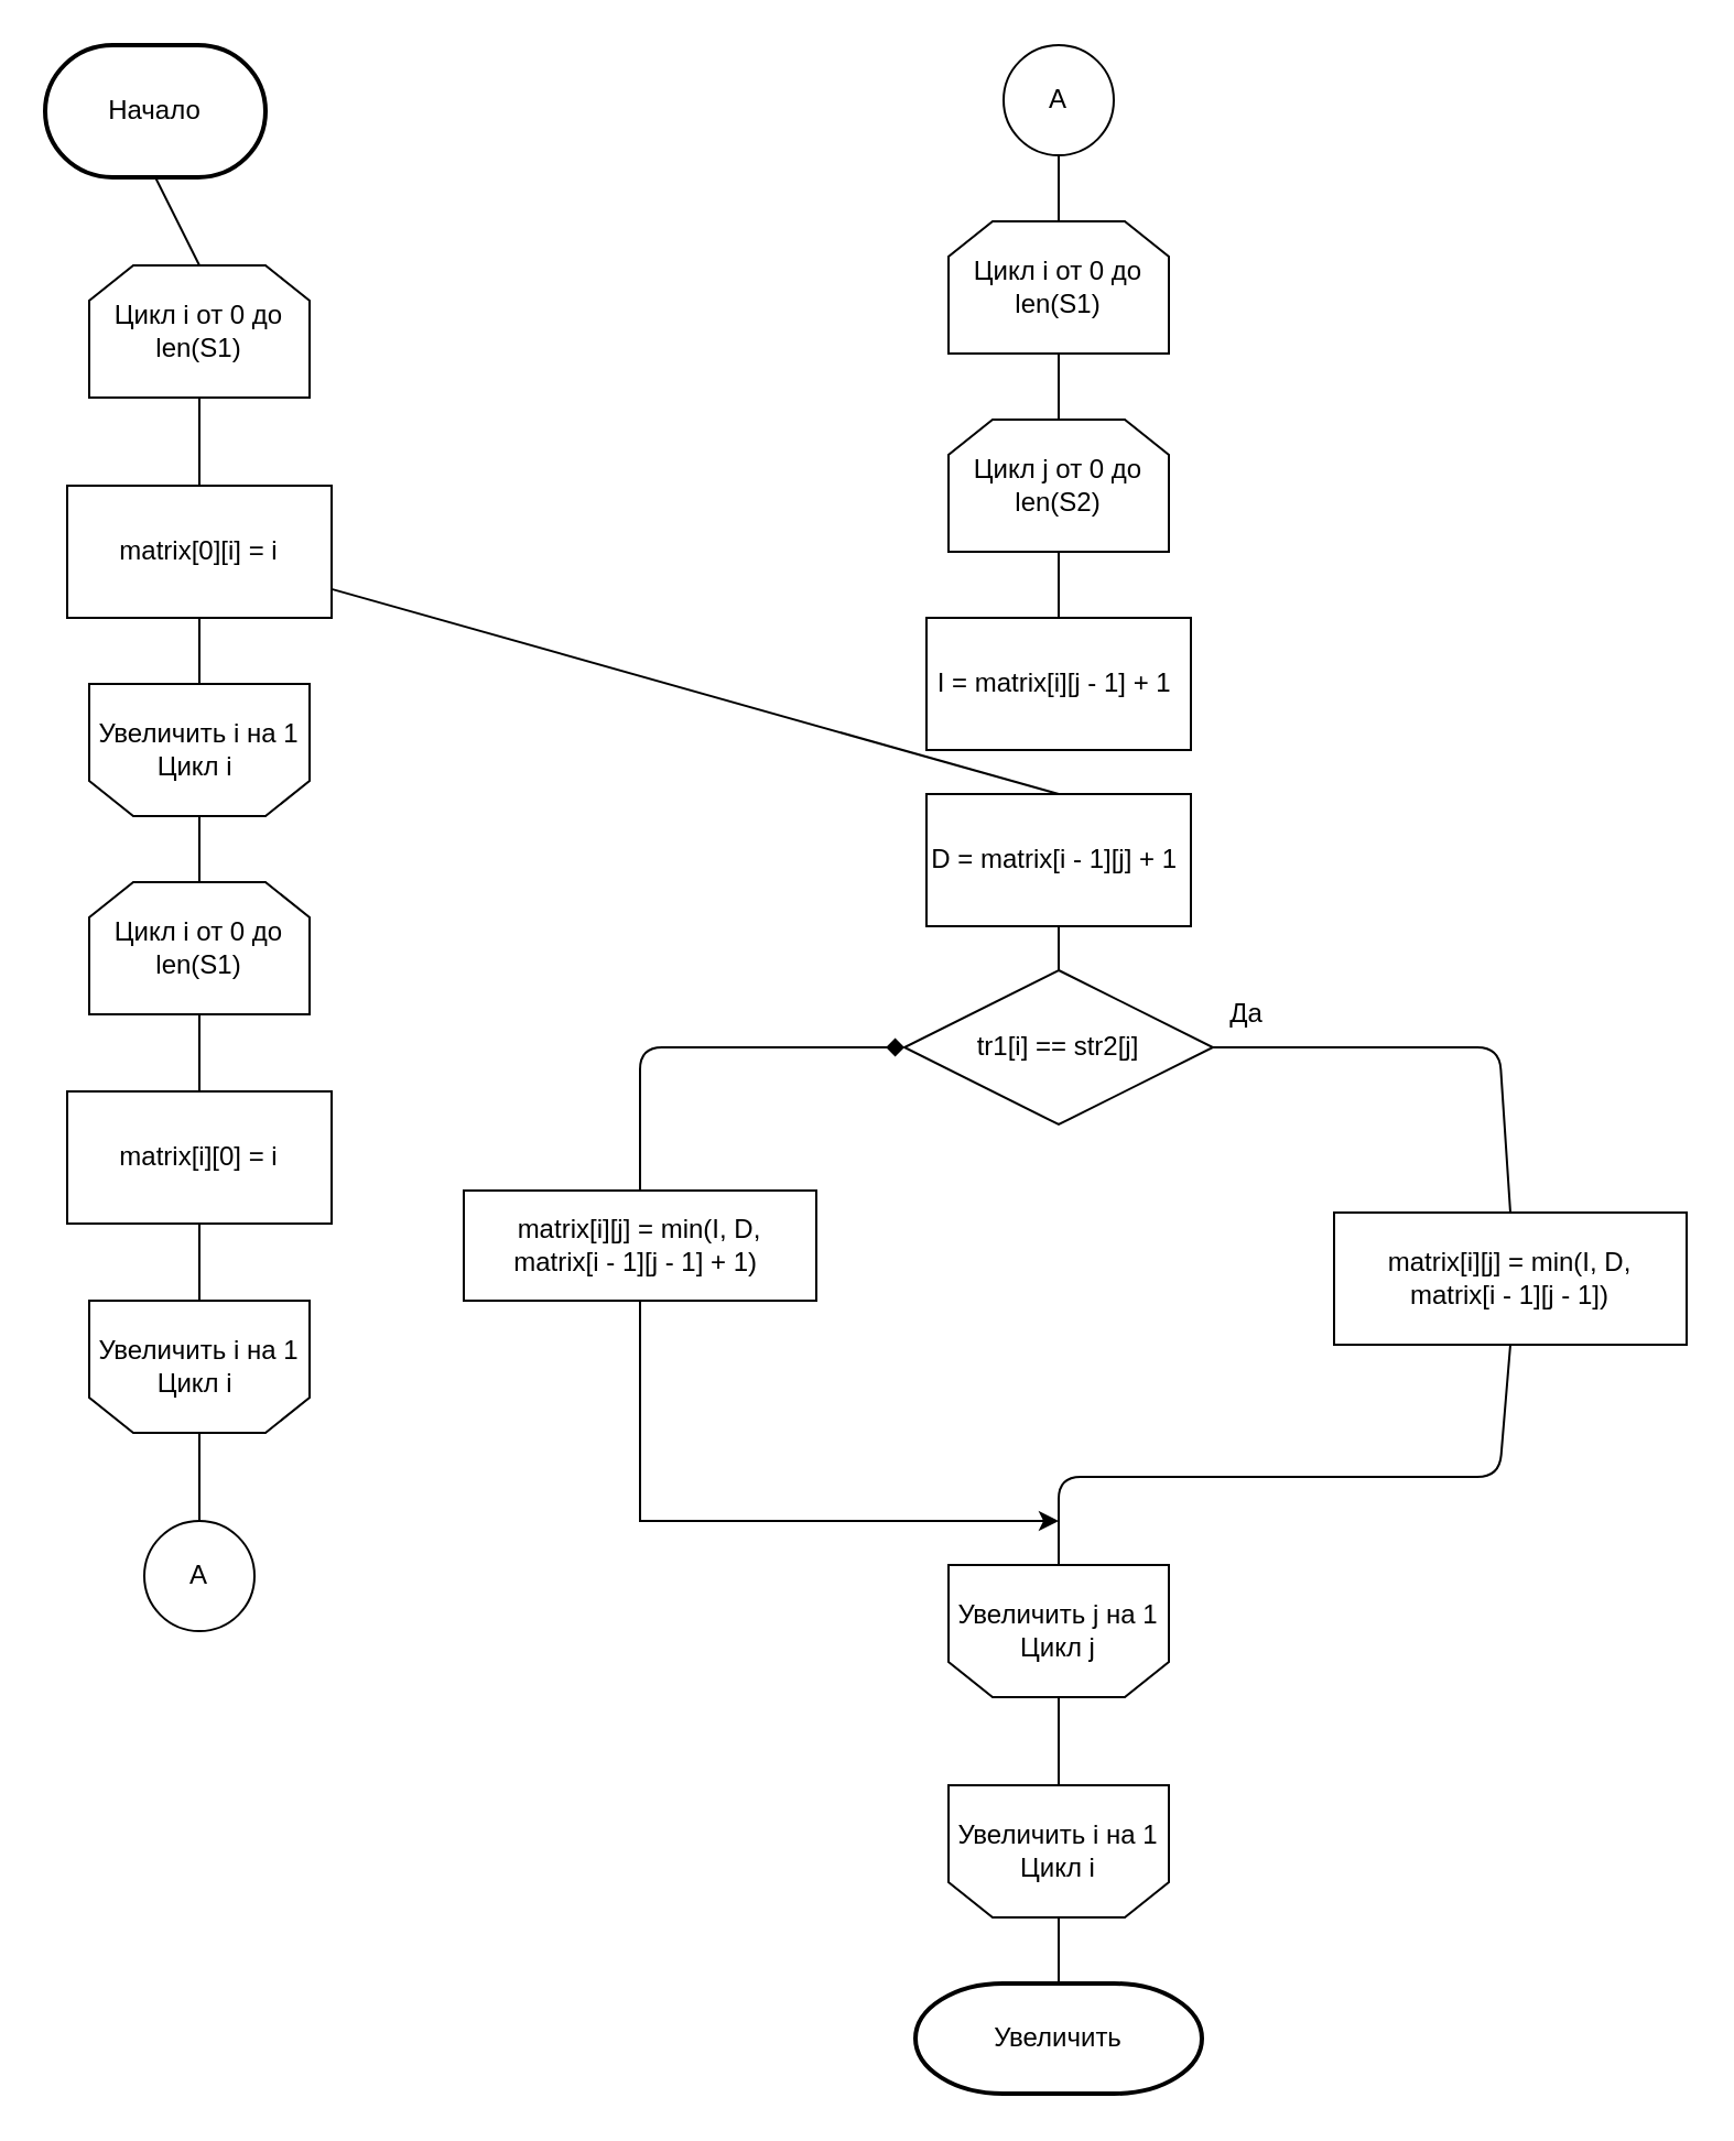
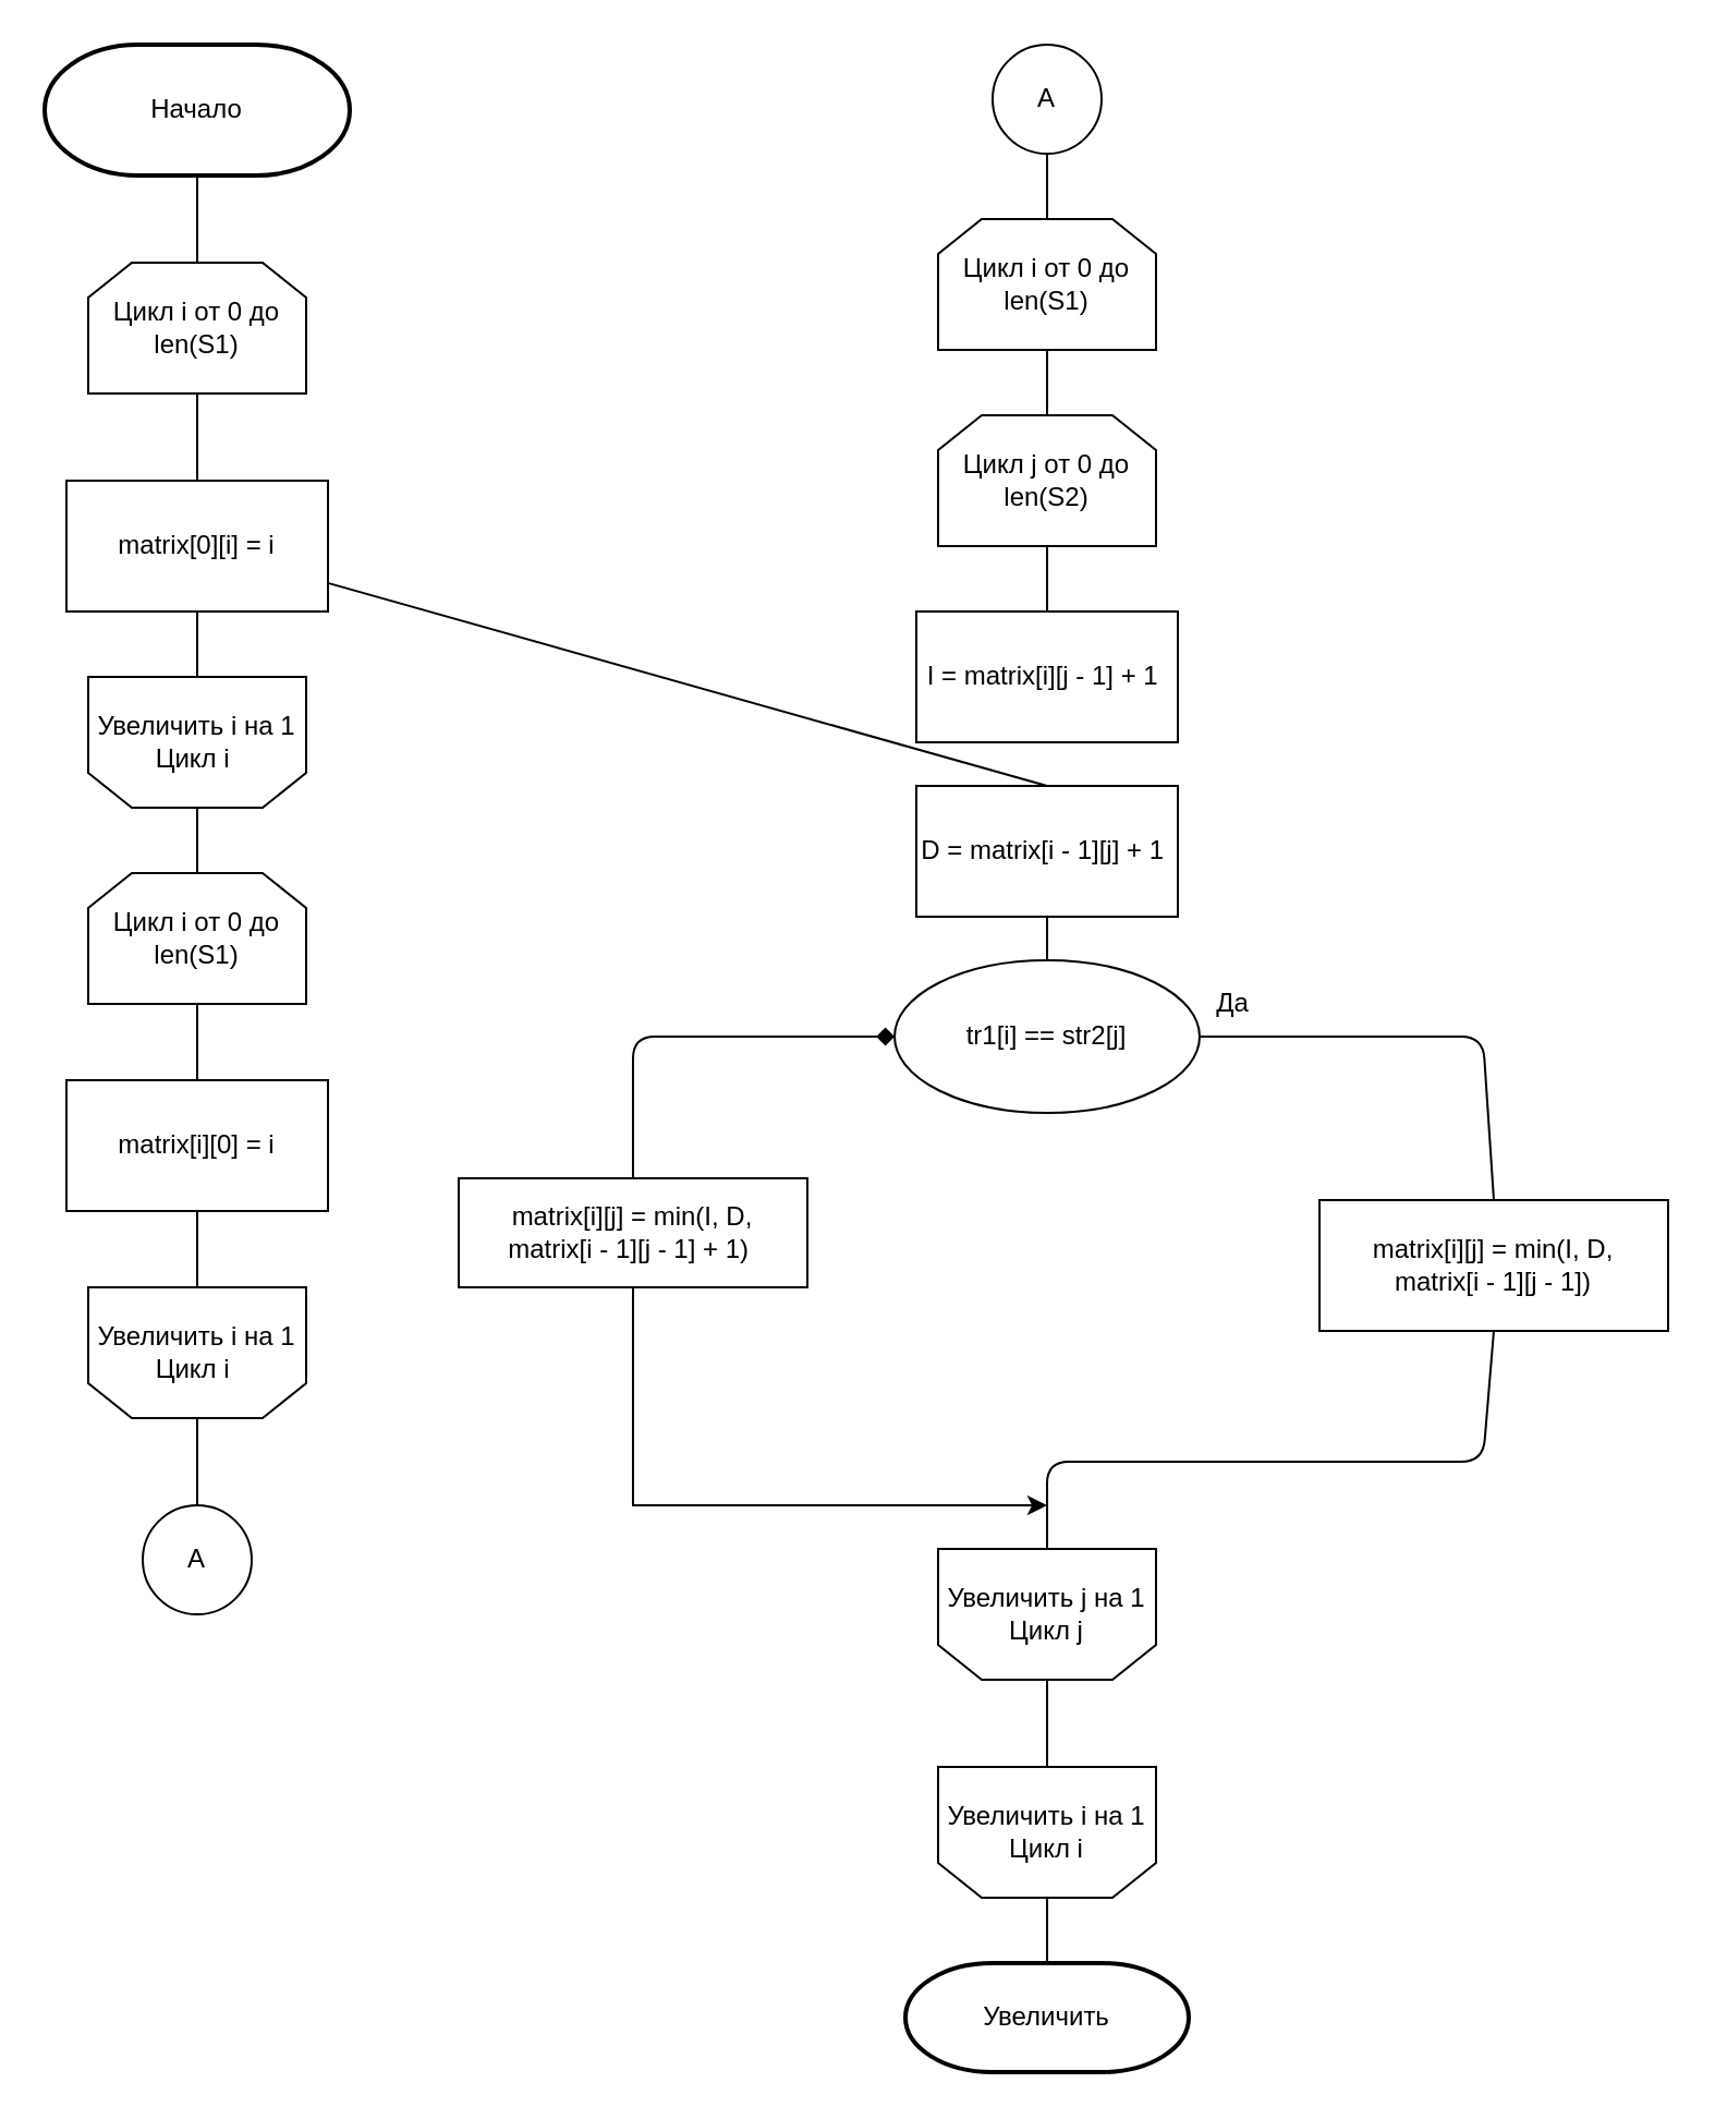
- <mxCell id="2" value="Начало" style="strokeWidth=2;html=1;shape=mxgraph.flowchart.terminator;whiteSpace=wrap;" parent="1" vertex="1"><mxGeometry x="20" y="20" width="100" height="60" as="geometry" /></mxCell>
+ <mxCell id="2" value="Начало" style="strokeWidth=2;html=1;shape=mxgraph.flowchart.terminator;whiteSpace=wrap;" parent="1" vertex="1"><mxGeometry x="20" y="20" width="140" height="60" as="geometry" /></mxCell>
- <mxCell id="16" value="tr1[i] == str2[j]" style="rhombus;whiteSpace=wrap;html=1;" parent="1" vertex="1"><mxGeometry x="410" y="440" width="140" height="70" as="geometry" /></mxCell>
+ <mxCell id="16" value="tr1[i] == str2[j]" style="ellipse;whiteSpace=wrap;html=1;" parent="1" vertex="1"><mxGeometry x="410" y="440" width="140" height="70" as="geometry" /></mxCell>
